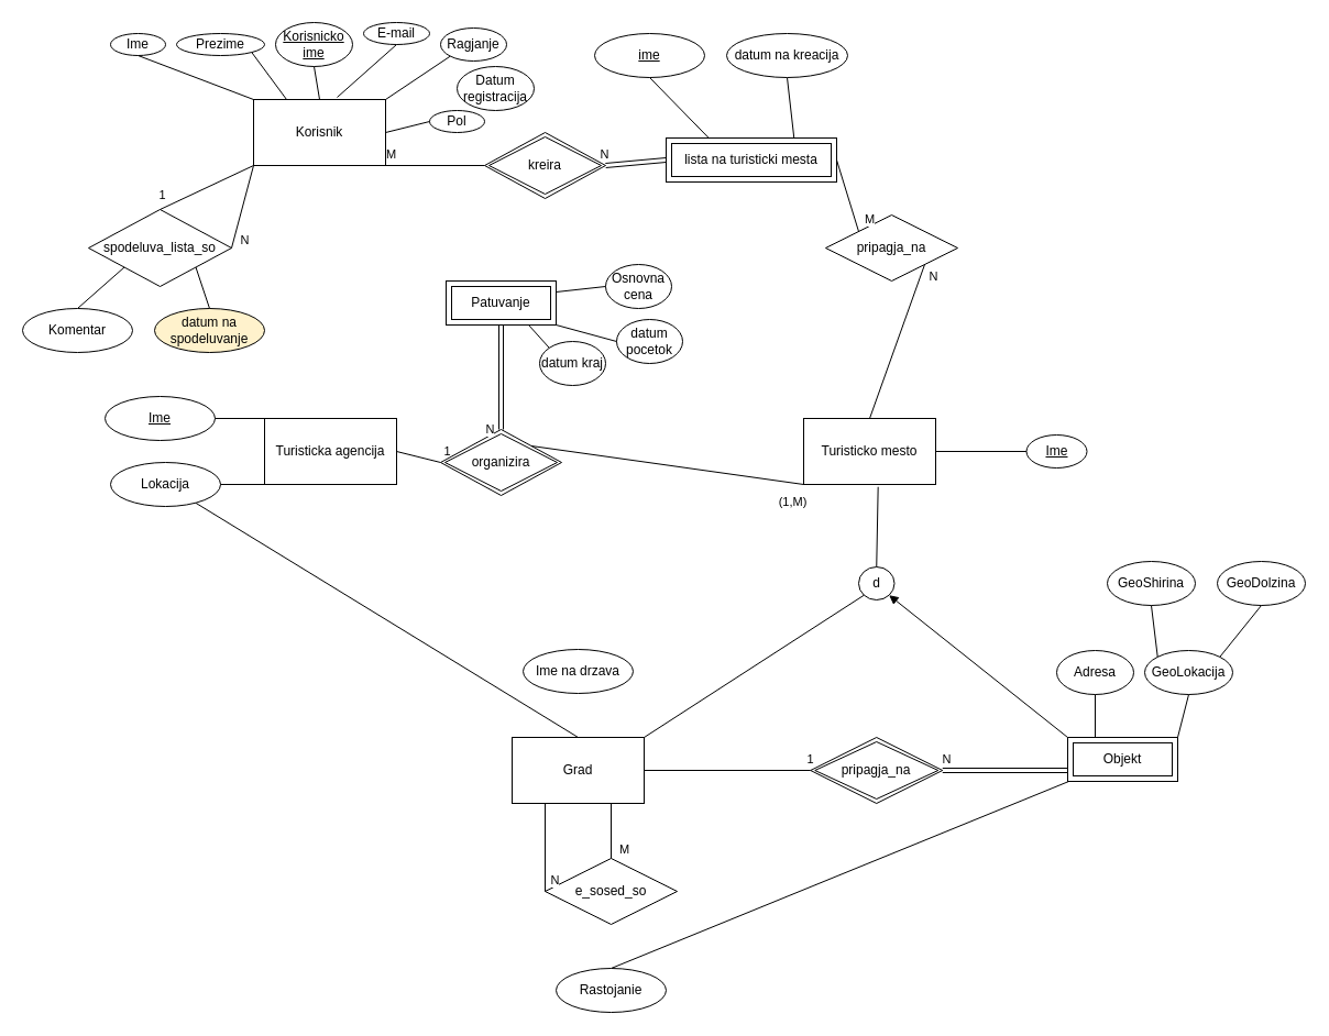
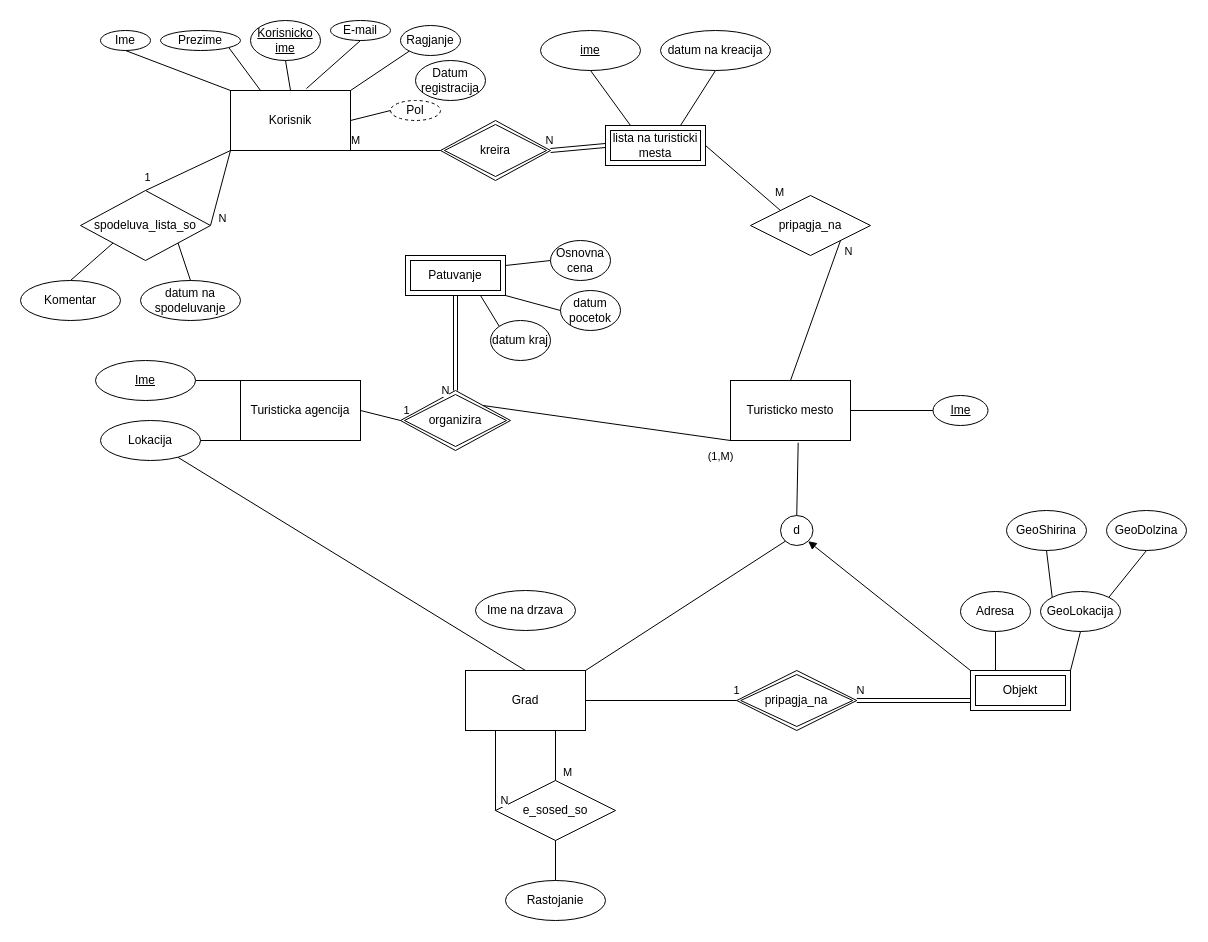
- <mxCell id="9" value="&lt;div&gt;Pol&lt;/div&gt;" style="ellipse;whiteSpace=wrap;html=1;align=center;" vertex="1" parent="1"><mxGeometry x="390" y="100" width="50" height="20" as="geometry" /></mxCell>
+ <mxCell id="9" value="&lt;div&gt;Pol&lt;/div&gt;" style="ellipse;whiteSpace=wrap;html=1;align=center;dashed=1;" vertex="1" parent="1"><mxGeometry x="390" y="100" width="50" height="20" as="geometry" /></mxCell>
- <mxCell id="66" value="lista na turisticki mesta" style="shape=ext;margin=3;double=1;whiteSpace=wrap;html=1;align=center;" vertex="1" parent="1"><mxGeometry x="605" y="125" width="155" height="40" as="geometry" /></mxCell>
+ <mxCell id="66" value="lista na turisticki mesta" style="shape=ext;margin=3;double=1;whiteSpace=wrap;html=1;align=center;" vertex="1" parent="1"><mxGeometry x="605" y="125" width="100" height="40" as="geometry" /></mxCell>
- <mxCell id="50" value="datum na spodeluvanje" style="ellipse;whiteSpace=wrap;html=1;align=center;fillColor=#fff2cc;" vertex="1" parent="1"><mxGeometry x="140" y="280" width="100" height="40" as="geometry" /></mxCell>
+ <mxCell id="50" value="datum na spodeluvanje" style="ellipse;whiteSpace=wrap;html=1;align=center;" vertex="1" parent="1"><mxGeometry x="140" y="280" width="100" height="40" as="geometry" /></mxCell>
- <mxCell id="70" value="datum kraj" style="ellipse;whiteSpace=wrap;html=1;align=center;" vertex="1" parent="1"><mxGeometry x="490" y="310" width="60" height="40" as="geometry" /></mxCell>
+ <mxCell id="70" value="datum kraj" style="ellipse;whiteSpace=wrap;html=1;align=center;" vertex="1" parent="1"><mxGeometry x="490" y="320" width="60" height="40" as="geometry" /></mxCell>
- <mxCell id="39" value="" style="endArrow=none;html=1;rounded=0;exitX=0.5;exitY=0;exitDx=0;exitDy=0;" edge="1" parent="1" source="40" target="75"><mxGeometry width="50" height="50" relative="1" as="geometry"><mxPoint x="725" y="880" as="sourcePoint" /><mxPoint x="765" y="730" as="targetPoint" /></mxGeometry></mxCell>
+ <mxCell id="39" value="" style="endArrow=none;html=1;rounded=0;entryX=0.5;entryY=1;entryDx=0;entryDy=0;exitX=0.5;exitY=0;exitDx=0;exitDy=0;" edge="1" parent="1" source="40" target="32"><mxGeometry width="50" height="50" relative="1" as="geometry"><mxPoint x="725" y="880" as="sourcePoint" /><mxPoint x="765" y="730" as="targetPoint" /></mxGeometry></mxCell>
